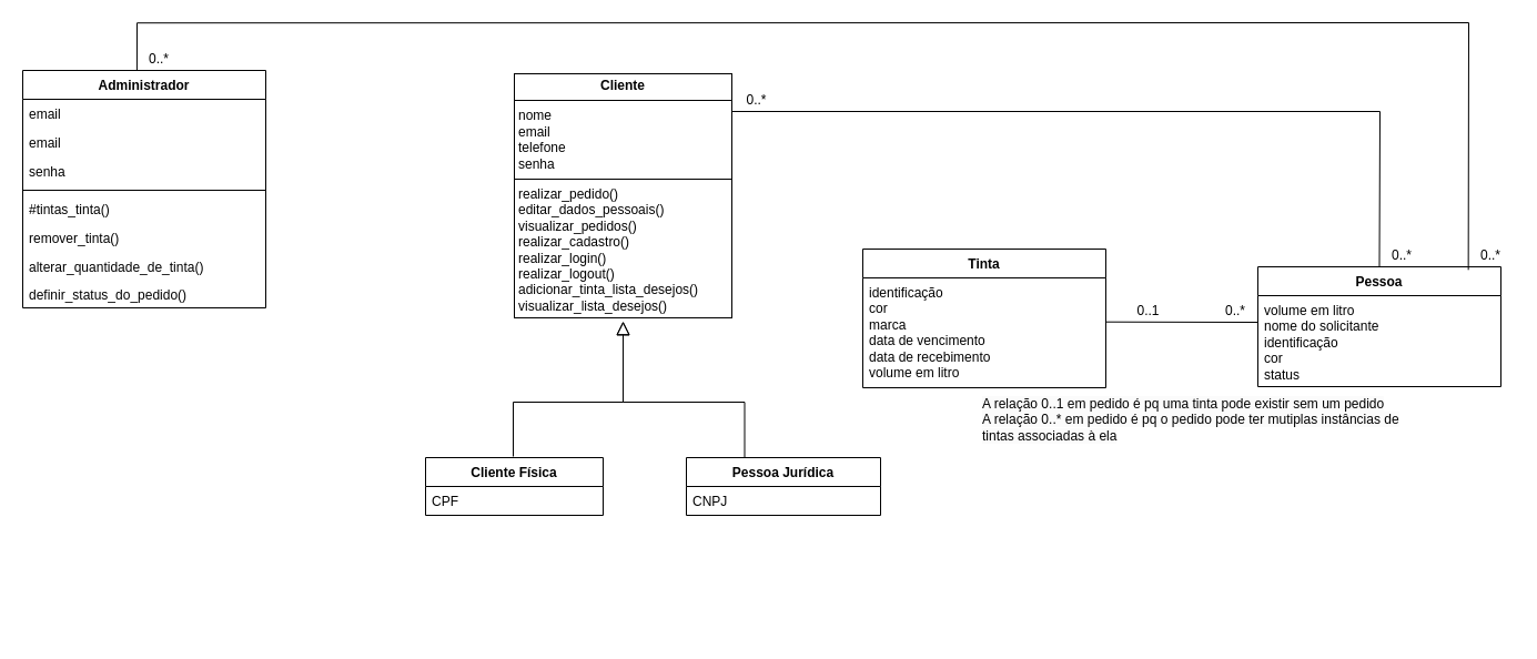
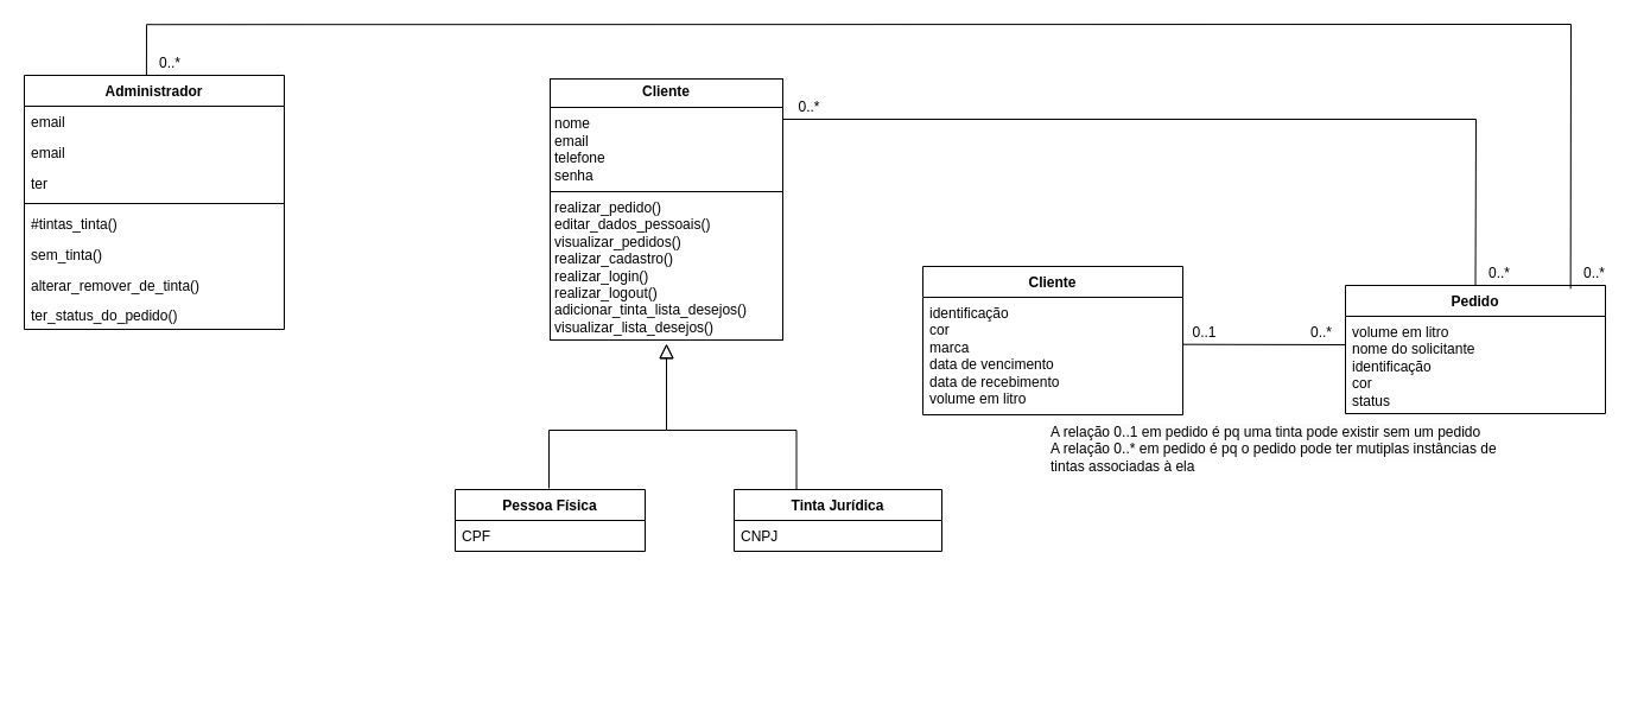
- <mxCell id="5" value="&lt;div&gt;senha&lt;/div&gt;" style="text;strokeColor=none;fillColor=none;align=left;verticalAlign=top;spacingLeft=4;spacingRight=4;overflow=hidden;rotatable=0;points=[[0,0.5],[1,0.5]];portConstraint=eastwest;whiteSpace=wrap;html=1;" vertex="1" parent="2"><mxGeometry y="78" width="219" height="26" as="geometry" /></mxCell>
+ <mxCell id="5" value="&lt;div&gt;ter&lt;/div&gt;" style="text;strokeColor=none;fillColor=none;align=left;verticalAlign=top;spacingLeft=4;spacingRight=4;overflow=hidden;rotatable=0;points=[[0,0.5],[1,0.5]];portConstraint=eastwest;whiteSpace=wrap;html=1;" vertex="1" parent="2"><mxGeometry y="78" width="219" height="26" as="geometry" /></mxCell>
- <mxCell id="8" value="remover_tinta()" style="text;strokeColor=none;fillColor=none;align=left;verticalAlign=top;spacingLeft=4;spacingRight=4;overflow=hidden;rotatable=0;points=[[0,0.5],[1,0.5]];portConstraint=eastwest;whiteSpace=wrap;html=1;" vertex="1" parent="2"><mxGeometry y="138" width="219" height="26" as="geometry" /></mxCell>
+ <mxCell id="8" value="sem_tinta()" style="text;strokeColor=none;fillColor=none;align=left;verticalAlign=top;spacingLeft=4;spacingRight=4;overflow=hidden;rotatable=0;points=[[0,0.5],[1,0.5]];portConstraint=eastwest;whiteSpace=wrap;html=1;" vertex="1" parent="2"><mxGeometry y="138" width="219" height="26" as="geometry" /></mxCell>
- <mxCell id="20" value="Tinta" style="swimlane;fontStyle=1;align=center;verticalAlign=top;childLayout=stackLayout;horizontal=1;startSize=26;horizontalStack=0;resizeParent=1;resizeParentMax=0;resizeLast=0;collapsible=1;marginBottom=0;whiteSpace=wrap;html=1;" vertex="1" parent="1"><mxGeometry x="777" y="224" width="219" height="125" as="geometry" /></mxCell>
+ <mxCell id="20" value="Cliente" style="swimlane;fontStyle=1;align=center;verticalAlign=top;childLayout=stackLayout;horizontal=1;startSize=26;horizontalStack=0;resizeParent=1;resizeParentMax=0;resizeLast=0;collapsible=1;marginBottom=0;whiteSpace=wrap;html=1;" vertex="1" parent="1"><mxGeometry x="777" y="224" width="219" height="125" as="geometry" /></mxCell>
- <mxCell id="9" value="alterar_quantidade_de_tinta()&lt;div&gt;&lt;br&gt;&lt;/div&gt;" style="text;strokeColor=none;fillColor=none;align=left;verticalAlign=top;spacingLeft=4;spacingRight=4;overflow=hidden;rotatable=0;points=[[0,0.5],[1,0.5]];portConstraint=eastwest;whiteSpace=wrap;html=1;" vertex="1" parent="2"><mxGeometry y="164" width="219" height="25" as="geometry" /></mxCell>
+ <mxCell id="9" value="alterar_remover_de_tinta()&lt;div&gt;&lt;br&gt;&lt;/div&gt;" style="text;strokeColor=none;fillColor=none;align=left;verticalAlign=top;spacingLeft=4;spacingRight=4;overflow=hidden;rotatable=0;points=[[0,0.5],[1,0.5]];portConstraint=eastwest;whiteSpace=wrap;html=1;" vertex="1" parent="2"><mxGeometry y="164" width="219" height="25" as="geometry" /></mxCell>
- <mxCell id="18" value="Pessoa" style="swimlane;fontStyle=1;align=center;verticalAlign=top;childLayout=stackLayout;horizontal=1;startSize=26;horizontalStack=0;resizeParent=1;resizeParentMax=0;resizeLast=0;collapsible=1;marginBottom=0;whiteSpace=wrap;html=1;" vertex="1" parent="1"><mxGeometry x="1133" y="240" width="219" height="108" as="geometry" /></mxCell>
+ <mxCell id="18" value="Pedido" style="swimlane;fontStyle=1;align=center;verticalAlign=top;childLayout=stackLayout;horizontal=1;startSize=26;horizontalStack=0;resizeParent=1;resizeParentMax=0;resizeLast=0;collapsible=1;marginBottom=0;whiteSpace=wrap;html=1;" vertex="1" parent="1"><mxGeometry x="1133" y="240" width="219" height="108" as="geometry" /></mxCell>
- <mxCell id="10" value="definir_status_do_pedido()" style="text;strokeColor=none;fillColor=none;align=left;verticalAlign=top;spacingLeft=4;spacingRight=4;overflow=hidden;rotatable=0;points=[[0,0.5],[1,0.5]];portConstraint=eastwest;whiteSpace=wrap;html=1;" vertex="1" parent="2"><mxGeometry y="189" width="219" height="25" as="geometry" /></mxCell>
+ <mxCell id="10" value="ter_status_do_pedido()" style="text;strokeColor=none;fillColor=none;align=left;verticalAlign=top;spacingLeft=4;spacingRight=4;overflow=hidden;rotatable=0;points=[[0,0.5],[1,0.5]];portConstraint=eastwest;whiteSpace=wrap;html=1;" vertex="1" parent="2"><mxGeometry y="189" width="219" height="25" as="geometry" /></mxCell>
- <mxCell id="24" value="0..1" style="text;html=1;align=center;verticalAlign=middle;whiteSpace=wrap;rounded=0;" vertex="1" parent="1"><mxGeometry x="1016" y="270" width="37" height="20" as="geometry" /></mxCell>
+ <mxCell id="24" value="0..1" style="text;html=1;align=center;verticalAlign=middle;whiteSpace=wrap;rounded=0;" vertex="1" parent="1"><mxGeometry x="996" y="270" width="37" height="20" as="geometry" /></mxCell>
- <mxCell id="14" value="Cliente Física" style="swimlane;fontStyle=1;align=center;verticalAlign=top;childLayout=stackLayout;horizontal=1;startSize=26;horizontalStack=0;resizeParent=1;resizeParentMax=0;resizeLast=0;collapsible=1;marginBottom=0;whiteSpace=wrap;html=1;" vertex="1" parent="1"><mxGeometry x="383" y="412" width="160" height="52" as="geometry" /></mxCell>
+ <mxCell id="14" value="Pessoa Física" style="swimlane;fontStyle=1;align=center;verticalAlign=top;childLayout=stackLayout;horizontal=1;startSize=26;horizontalStack=0;resizeParent=1;resizeParentMax=0;resizeLast=0;collapsible=1;marginBottom=0;whiteSpace=wrap;html=1;" vertex="1" parent="1"><mxGeometry x="383" y="412" width="160" height="52" as="geometry" /></mxCell>
- <mxCell id="16" value="Pessoa Jurídica" style="swimlane;fontStyle=1;align=center;verticalAlign=top;childLayout=stackLayout;horizontal=1;startSize=26;horizontalStack=0;resizeParent=1;resizeParentMax=0;resizeLast=0;collapsible=1;marginBottom=0;whiteSpace=wrap;html=1;" vertex="1" parent="1"><mxGeometry x="618" y="412" width="175" height="52" as="geometry" /></mxCell>
+ <mxCell id="16" value="Tinta Jurídica" style="swimlane;fontStyle=1;align=center;verticalAlign=top;childLayout=stackLayout;horizontal=1;startSize=26;horizontalStack=0;resizeParent=1;resizeParentMax=0;resizeLast=0;collapsible=1;marginBottom=0;whiteSpace=wrap;html=1;" vertex="1" parent="1"><mxGeometry x="618" y="412" width="175" height="52" as="geometry" /></mxCell>
